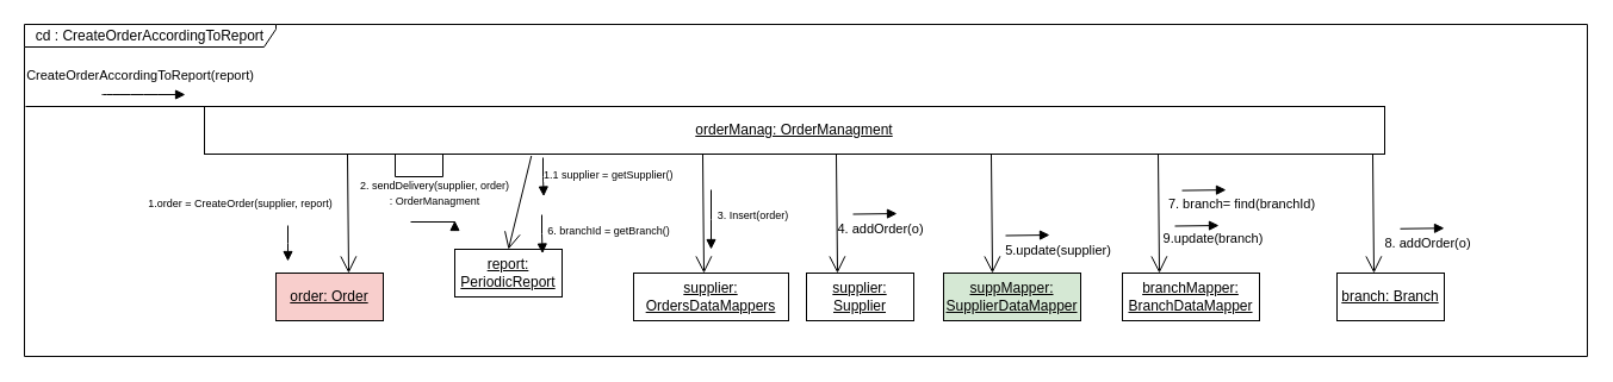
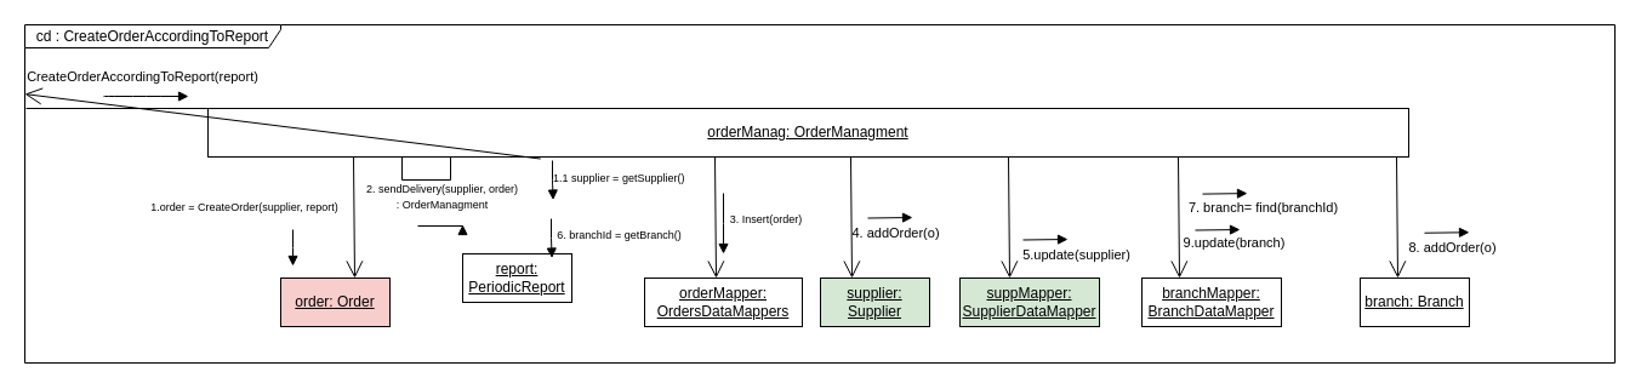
- <mxCell id="12" value="" style="endArrow=open;endFill=1;endSize=12;html=1;rounded=0;entryX=0.5;entryY=0;entryDx=0;entryDy=0;exitX=0.277;exitY=1.039;exitDx=0;exitDy=0;exitPerimeter=0;" edge="1" parent="1" source="4" target="7"><mxGeometry width="160" relative="1" as="geometry"><mxPoint x="301" y="189" as="sourcePoint" /><mxPoint x="461" y="189" as="targetPoint" /></mxGeometry></mxCell>
+ <mxCell id="12" value="" style="endArrow=open;endFill=1;endSize=12;html=1;rounded=0;exitX=0.277;exitY=1.039;exitDx=0;exitDy=0;exitPerimeter=0;" edge="1" parent="1" source="4" target="2"><mxGeometry width="160" relative="1" as="geometry"><mxPoint x="301" y="189" as="sourcePoint" /><mxPoint x="461" y="189" as="targetPoint" /></mxGeometry></mxCell>
- <mxCell id="14" value="&lt;u&gt;supplier: OrdersDataMappers&lt;/u&gt;" style="html=1;whiteSpace=wrap;" vertex="1" parent="1"><mxGeometry x="531" y="229" width="130" height="40" as="geometry" /></mxCell>
+ <mxCell id="14" value="&lt;u&gt;orderMapper: OrdersDataMappers&lt;/u&gt;" style="html=1;whiteSpace=wrap;" vertex="1" parent="1"><mxGeometry x="531" y="229" width="130" height="40" as="geometry" /></mxCell>
- <mxCell id="25" value="&lt;u&gt;supplier: Supplier&lt;/u&gt;" style="html=1;whiteSpace=wrap;" vertex="1" parent="1"><mxGeometry x="676" y="229" width="90" height="40" as="geometry" /></mxCell>
+ <mxCell id="25" value="&lt;u&gt;supplier: Supplier&lt;/u&gt;" style="html=1;whiteSpace=wrap;fillColor=#d5e8d4;" vertex="1" parent="1"><mxGeometry x="676" y="229" width="90" height="40" as="geometry" /></mxCell>
